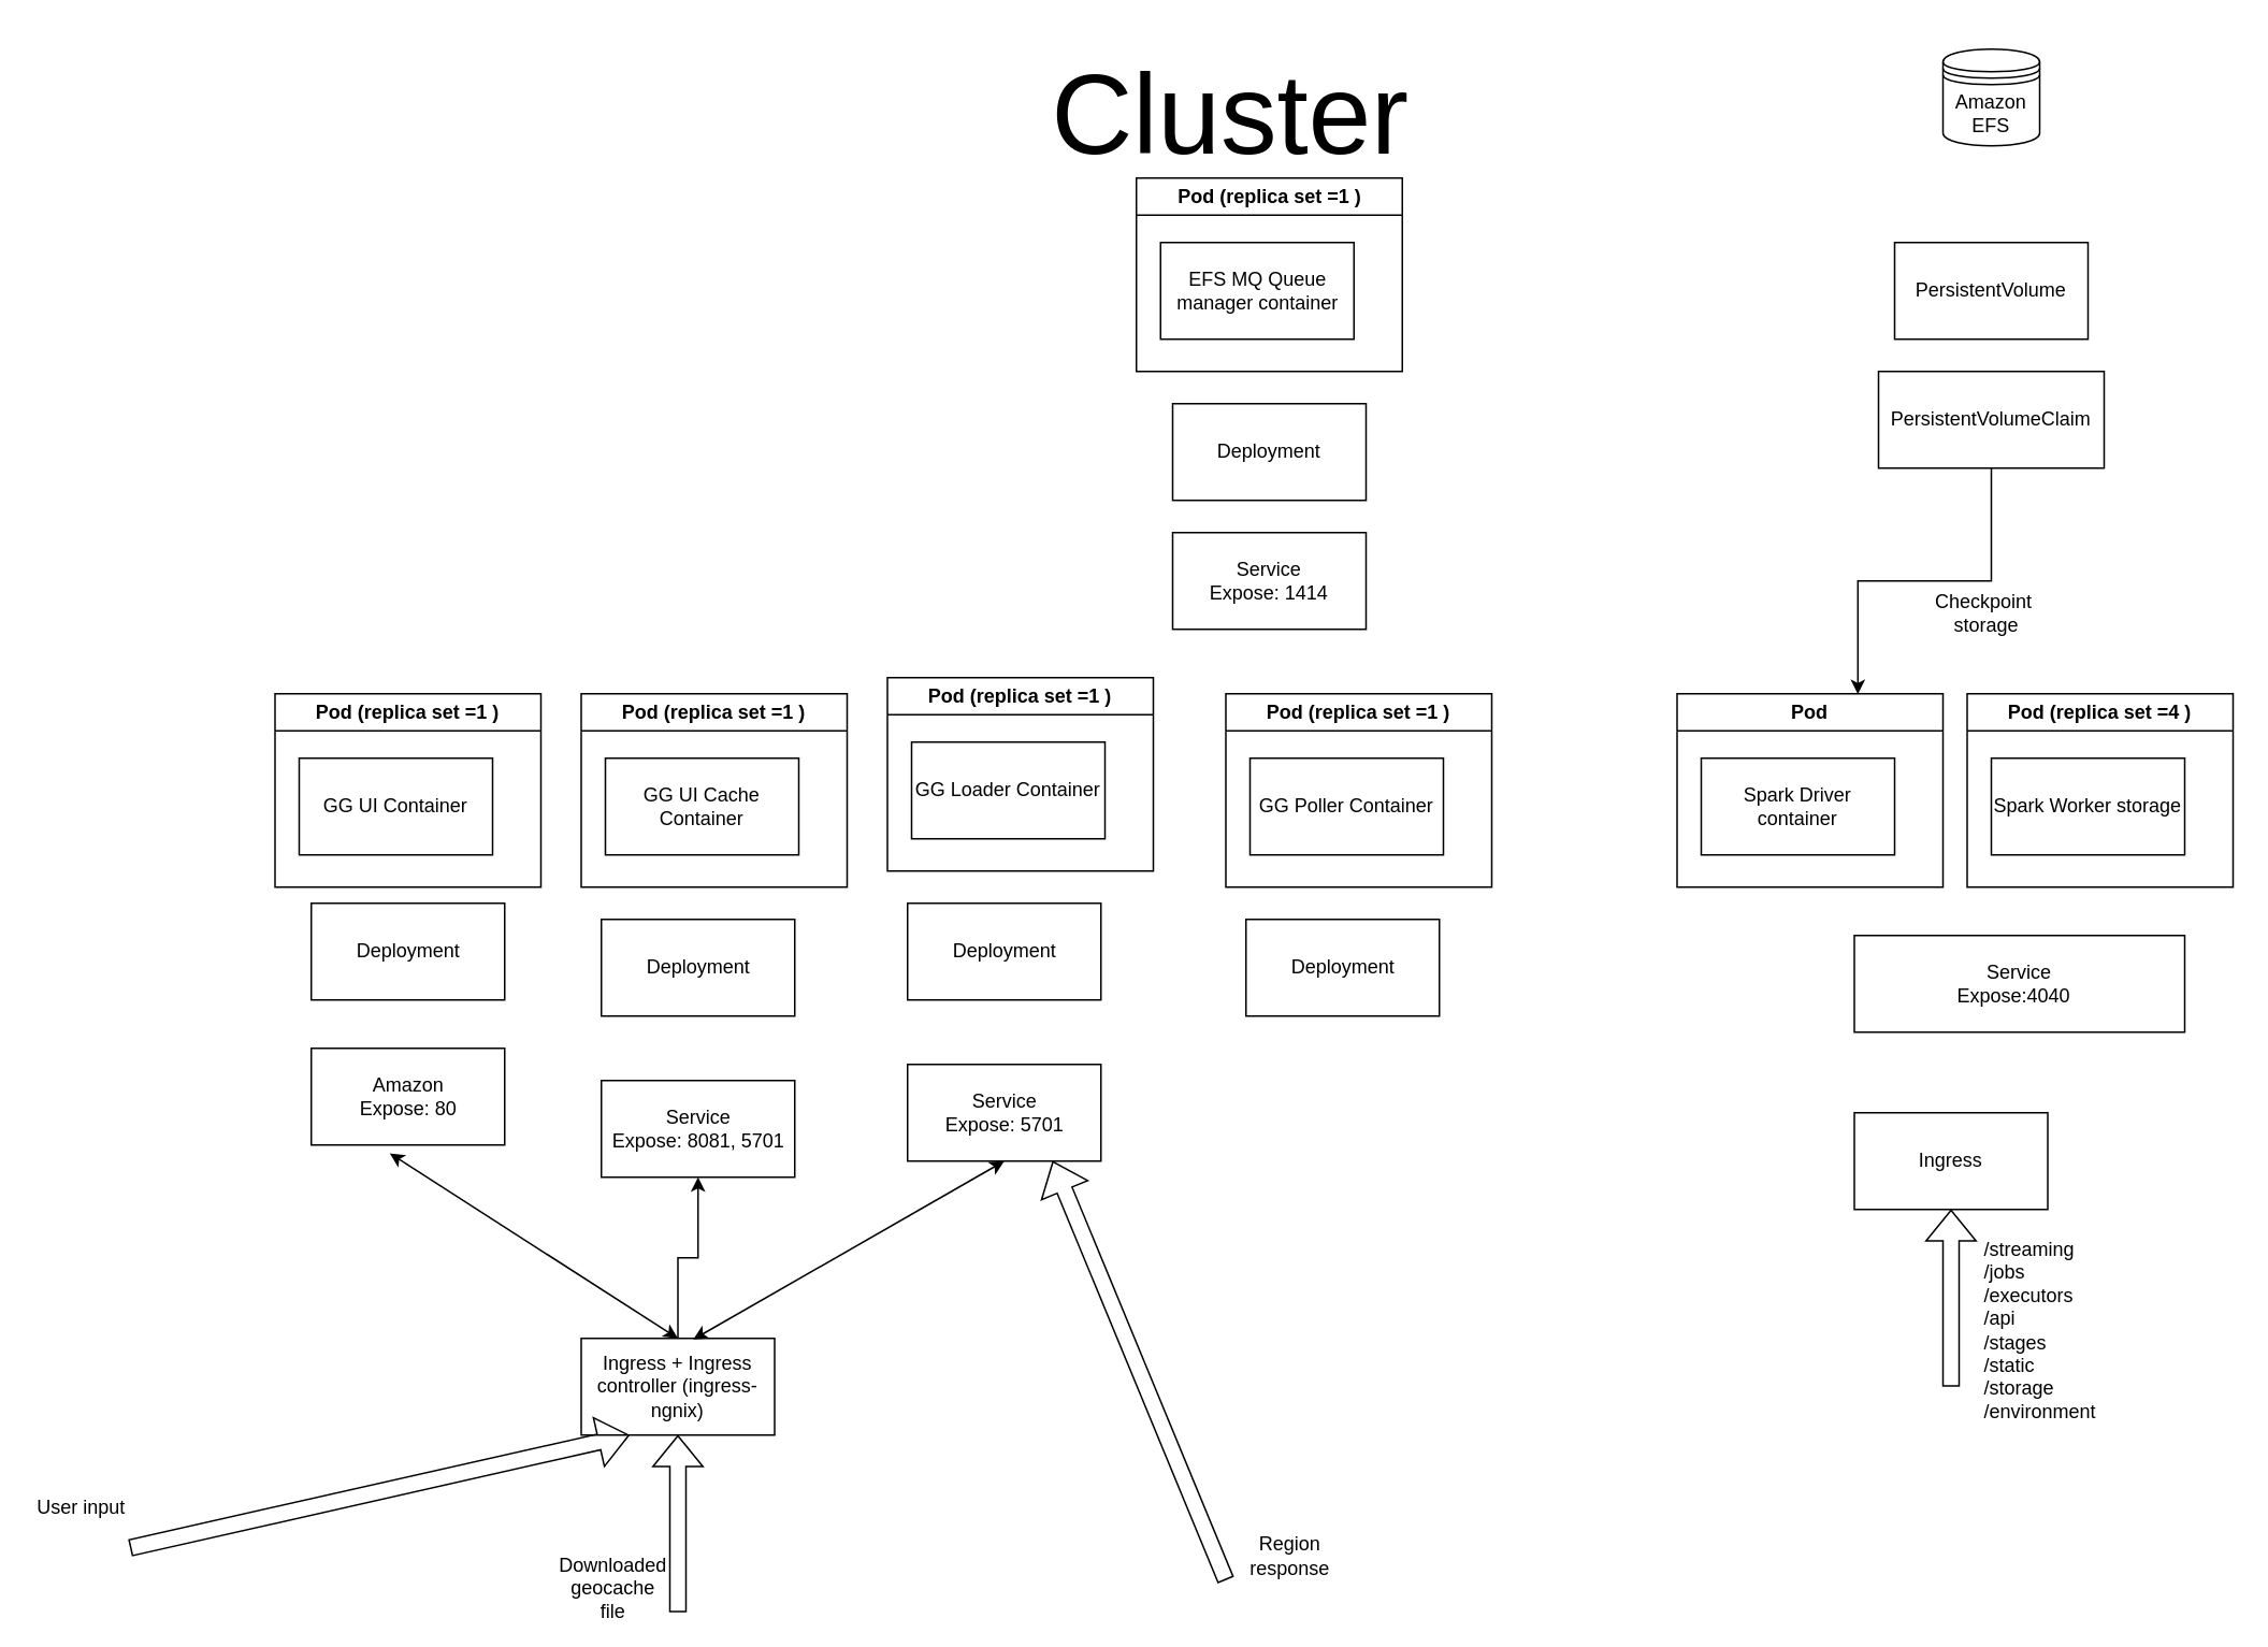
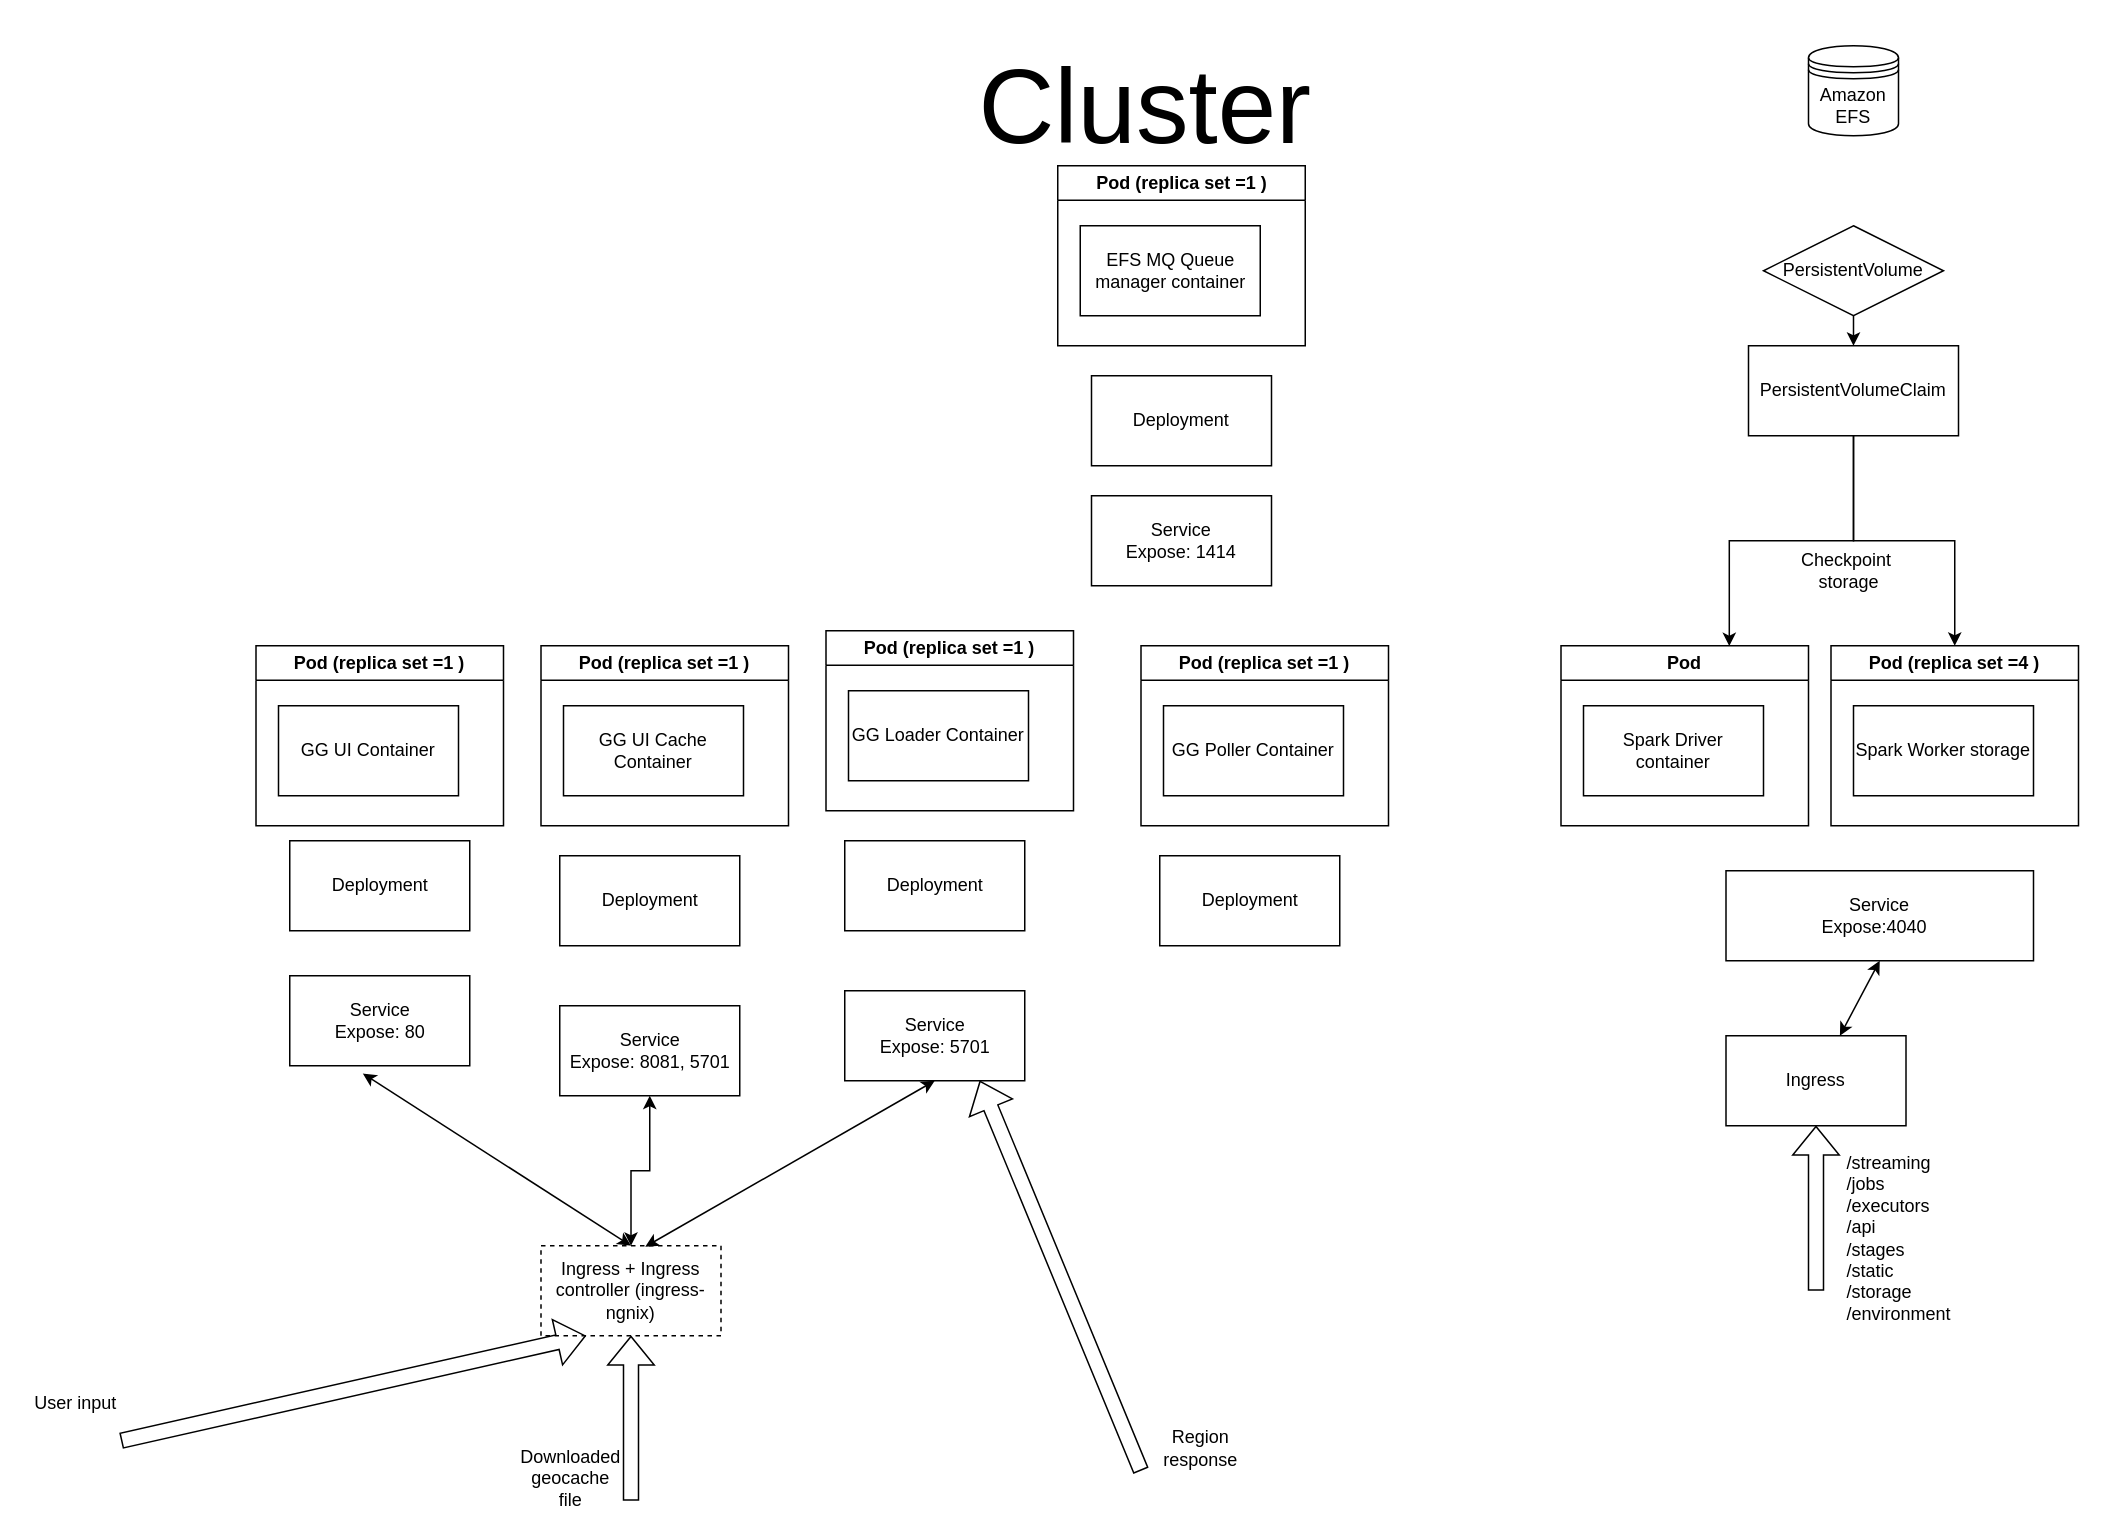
- <mxCell id="43" value="PersistentVolume" style="rounded=0;whiteSpace=wrap;html=1;" vertex="1" parent="1"><mxGeometry x="1175" y="150" width="120" height="60" as="geometry" /></mxCell>
+ <mxCell id="43" value="PersistentVolume" style="rhombus;whiteSpace=wrap;html=1;" vertex="1" parent="1"><mxGeometry x="1175" y="150" width="120" height="60" as="geometry" /></mxCell>
+ <mxCell id="42" style="edgeStyle=orthogonalEdgeStyle;rounded=0;orthogonalLoop=1;jettySize=auto;html=1;exitX=0.5;exitY=1;exitDx=0;exitDy=0;entryX=0.5;entryY=0;entryDx=0;entryDy=0;" edge="1" parent="1" source="43" target="46"><mxGeometry relative="1" as="geometry" /></mxCell>
+ <mxCell id="44" style="edgeStyle=orthogonalEdgeStyle;rounded=0;orthogonalLoop=1;jettySize=auto;html=1;exitX=0.5;exitY=1;exitDx=0;exitDy=0;" edge="1" parent="1" source="46" target="34"><mxGeometry relative="1" as="geometry" /></mxCell>
+ <mxCell id="37" value="" style="endArrow=classic;startArrow=classic;html=1;rounded=0;entryX=0.5;entryY=1;entryDx=0;entryDy=0;" edge="1" parent="1" source="36" target="33"><mxGeometry width="50" height="50" relative="1" as="geometry"><mxPoint x="830" y="800" as="sourcePoint" /><mxPoint x="880" y="750" as="targetPoint" /></mxGeometry></mxCell>
- <mxCell id="8" value="Amazon&lt;br&gt;Expose: 80" style="rounded=0;whiteSpace=wrap;html=1;" parent="1" vertex="1"><mxGeometry x="192.5" y="650" width="120" height="60" as="geometry" /></mxCell>
+ <mxCell id="8" value="Service&lt;br&gt;Expose: 80" style="rounded=0;whiteSpace=wrap;html=1;" parent="1" vertex="1"><mxGeometry x="192.5" y="650" width="120" height="60" as="geometry" /></mxCell>
- <mxCell id="13" style="edgeStyle=orthogonalEdgeStyle;rounded=0;orthogonalLoop=1;jettySize=auto;html=1;exitX=0.5;exitY=1;exitDx=0;exitDy=0;startArrow=classic;startFill=1;endArrow=none;" edge="1" parent="1" source="14" target="2"><mxGeometry relative="1" as="geometry" /></mxCell>
+ <mxCell id="13" style="edgeStyle=orthogonalEdgeStyle;rounded=0;orthogonalLoop=1;jettySize=auto;html=1;exitX=0.5;exitY=1;exitDx=0;exitDy=0;startArrow=classic;startFill=1;" edge="1" parent="1" source="14" target="2"><mxGeometry relative="1" as="geometry" /></mxCell>
- <mxCell id="2" value="Ingress + Ingress controller (ingress-ngnix)" style="rounded=0;whiteSpace=wrap;html=1;direction=east;" parent="1" vertex="1"><mxGeometry x="360" y="830" width="120" height="60" as="geometry" /></mxCell>
+ <mxCell id="2" value="Ingress + Ingress controller (ingress-ngnix)" style="rounded=0;whiteSpace=wrap;html=1;direction=east;dashed=1;" parent="1" vertex="1"><mxGeometry x="360" y="830" width="120" height="60" as="geometry" /></mxCell>
